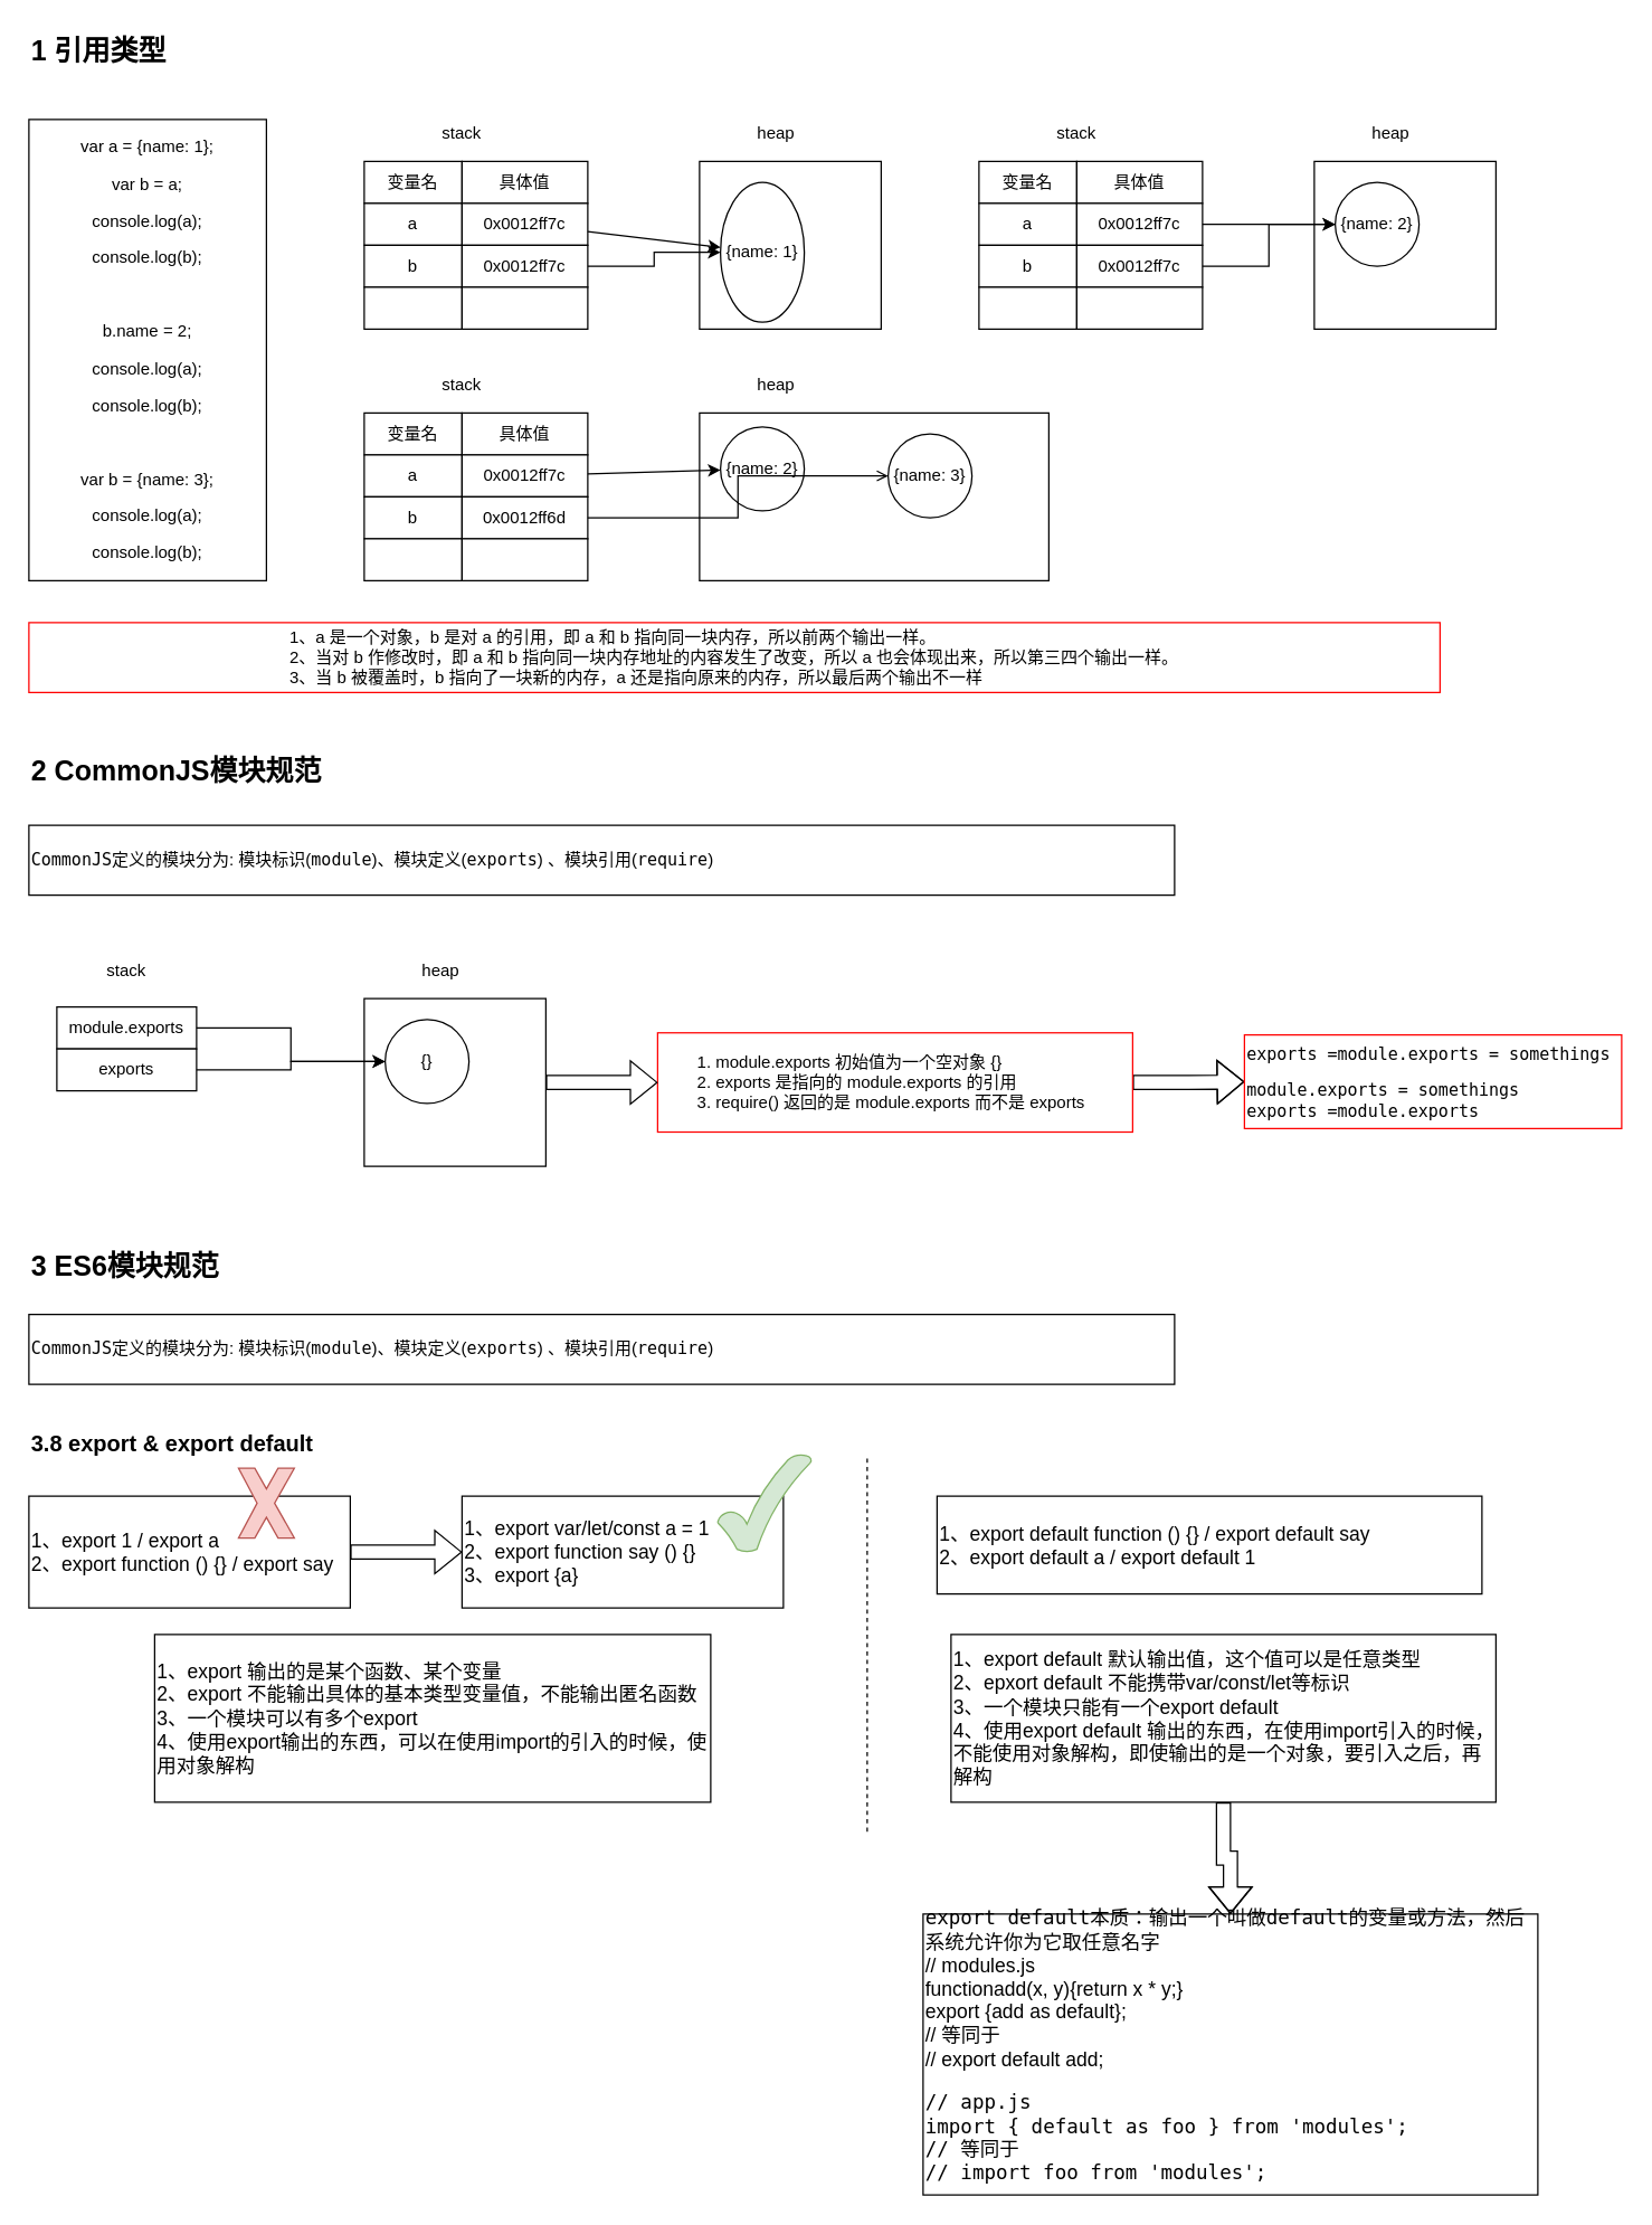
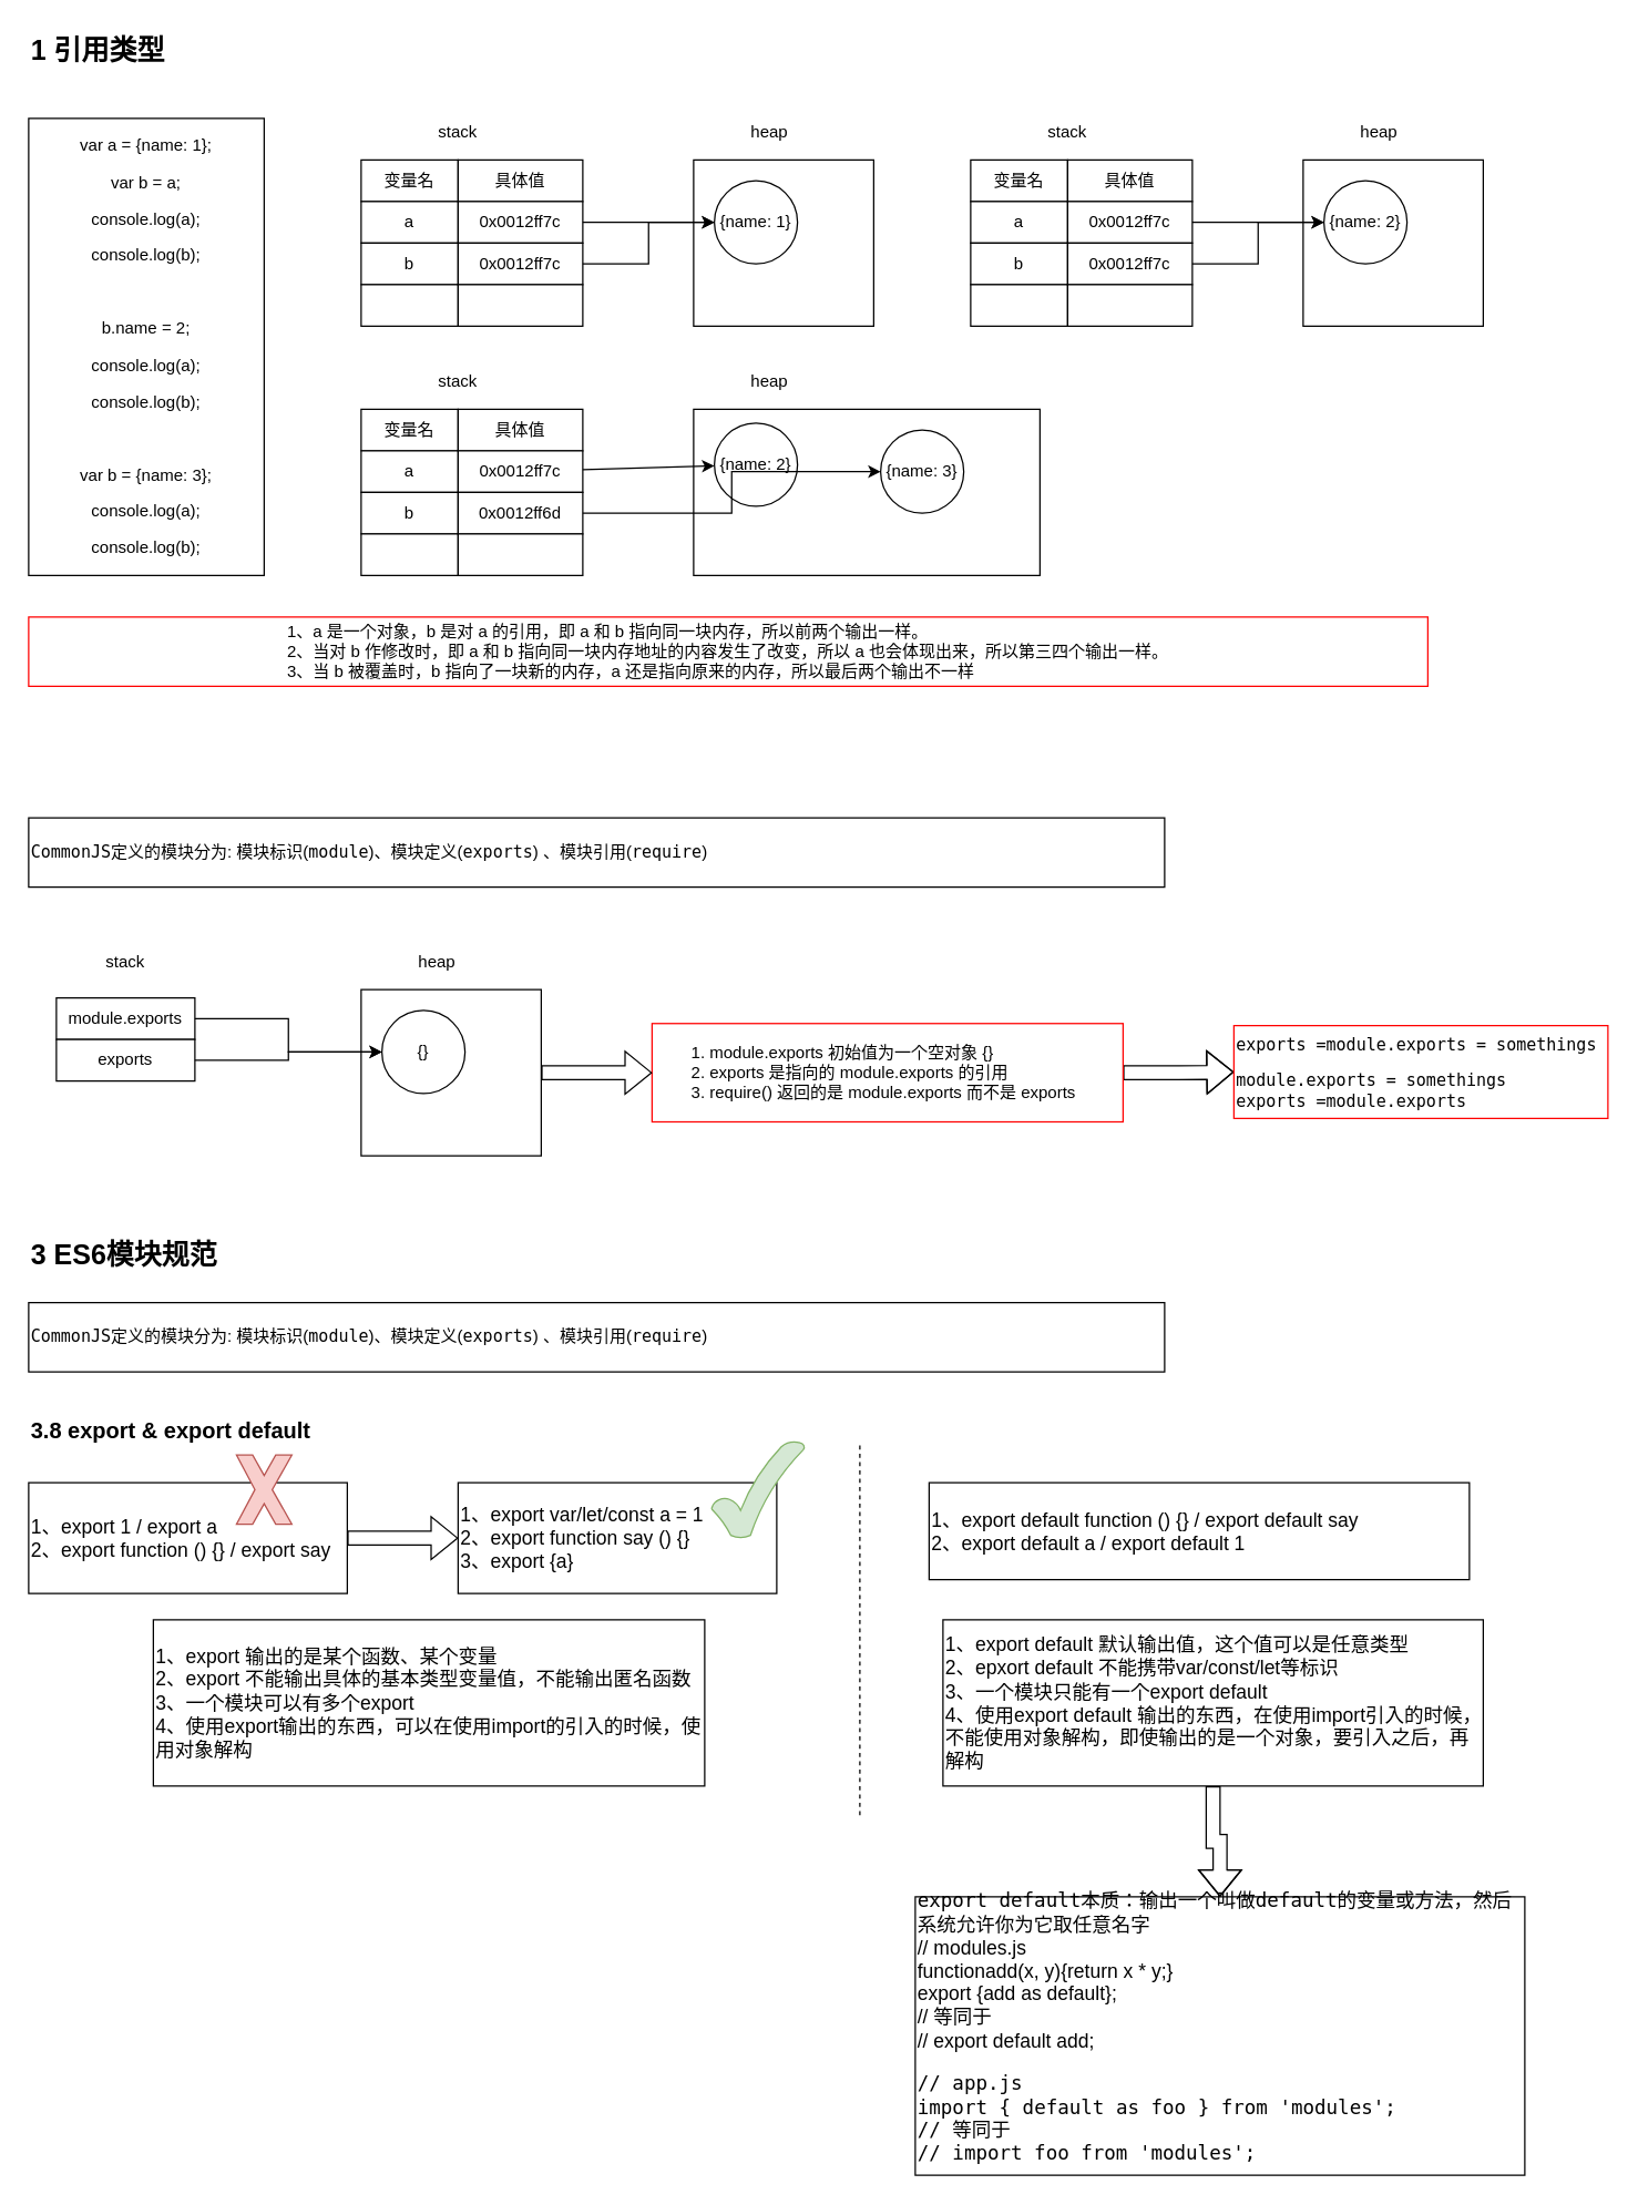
- <mxCell id="27" value="{name: 1}" style="ellipse;whiteSpace=wrap;html=1;aspect=fixed;strokeColor=#000000;" vertex="1" parent="23"><mxGeometry x="255" y="45" width="60" height="100" as="geometry" /></mxCell>
+ <mxCell id="27" value="{name: 1}" style="ellipse;whiteSpace=wrap;html=1;aspect=fixed;strokeColor=#000000;" vertex="1" parent="23"><mxGeometry x="255" y="45" width="60" height="60" as="geometry" /></mxCell>
- <mxCell id="81" style="edgeStyle=orthogonalEdgeStyle;rounded=0;orthogonalLoop=1;jettySize=auto;html=1;entryX=0;entryY=0.5;entryDx=0;entryDy=0;endArrow=open;" edge="1" parent="21" source="78" target="82"><mxGeometry relative="1" as="geometry" /></mxCell>
+ <mxCell id="81" style="edgeStyle=orthogonalEdgeStyle;rounded=0;orthogonalLoop=1;jettySize=auto;html=1;entryX=0;entryY=0.5;entryDx=0;entryDy=0;" edge="1" parent="21" source="78" target="82"><mxGeometry relative="1" as="geometry" /></mxCell>
- <mxCell id="4" value="&lt;font style=&quot;font-size: 20px&quot;&gt;2 CommonJS模块规范&lt;/font&gt;" style="text;html=1;strokeColor=none;fillColor=none;align=left;verticalAlign=middle;whiteSpace=wrap;rounded=0;fontSize=20;fontStyle=1" vertex="1" parent="3"><mxGeometry width="330" height="50" as="geometry" /></mxCell>
